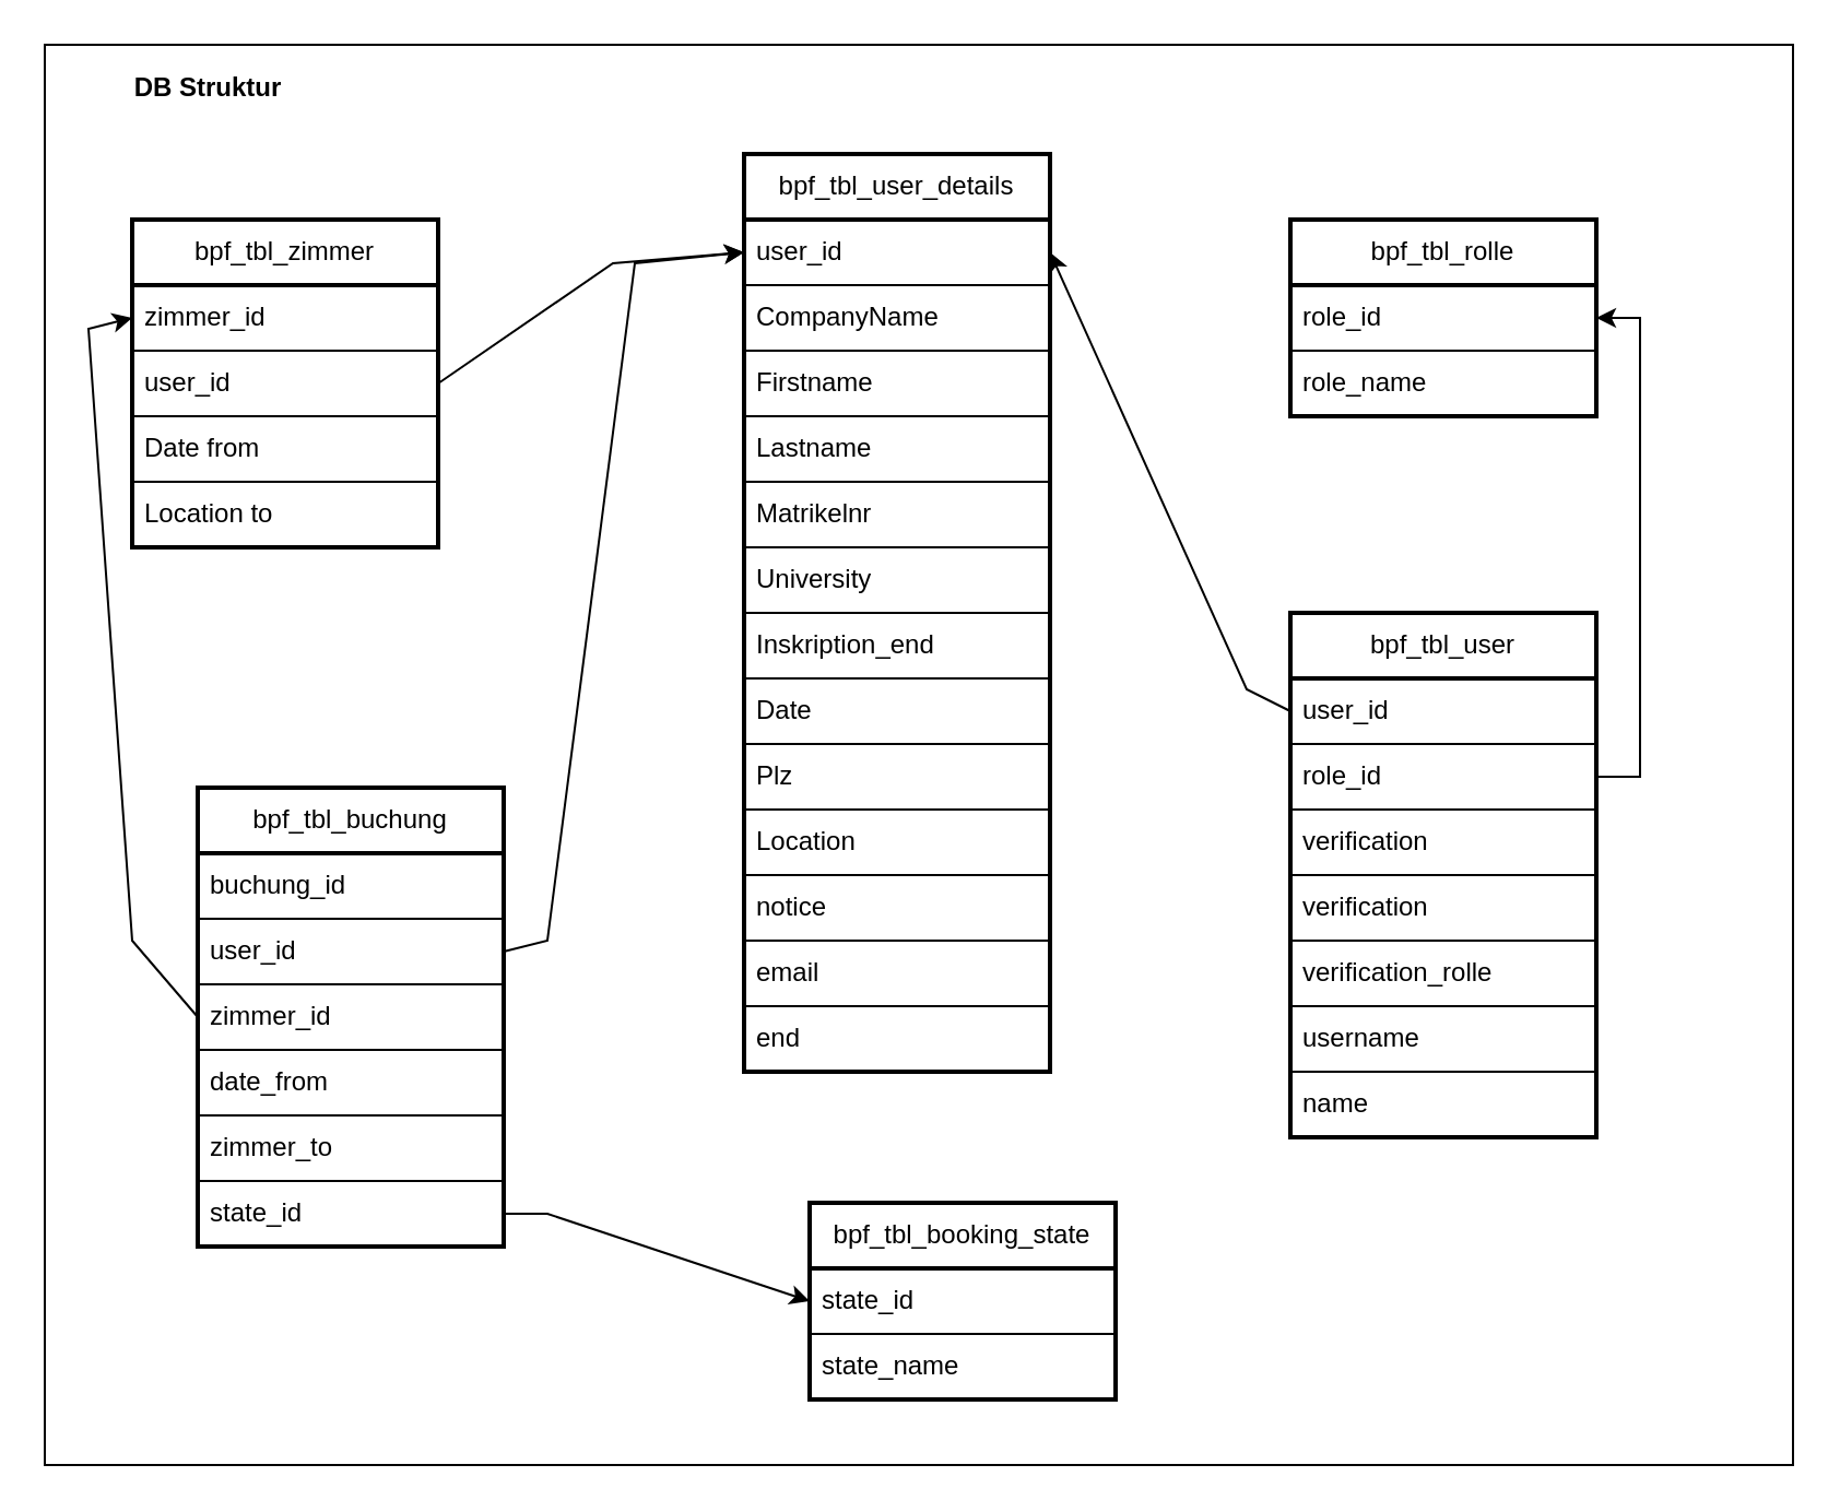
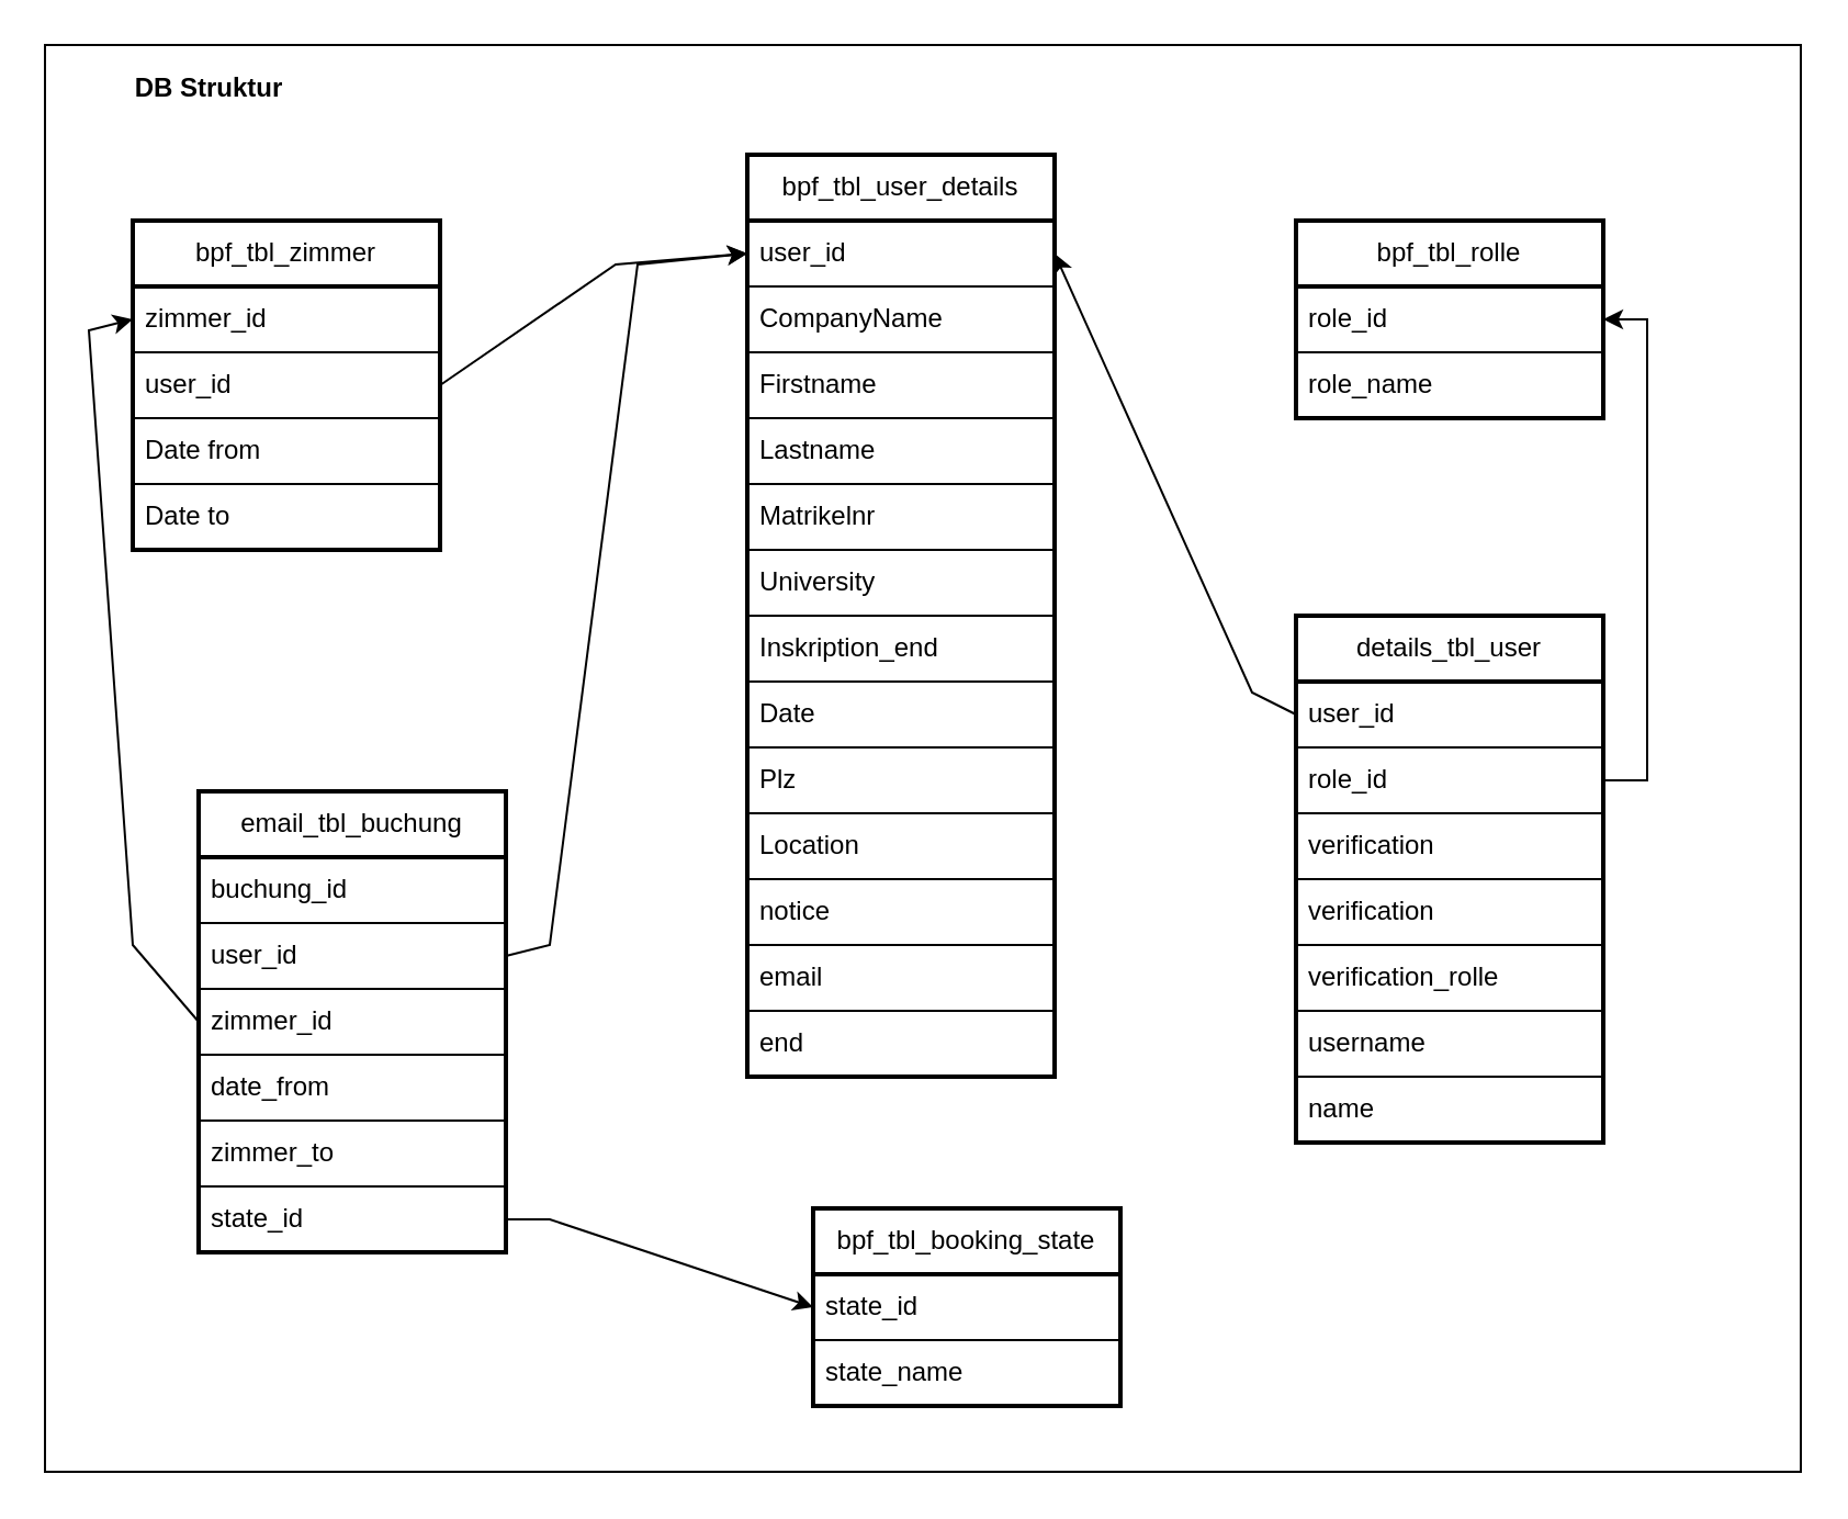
- <mxCell id="7" value="Location to" style="text;strokeColor=none;fillColor=none;align=left;verticalAlign=middle;spacingLeft=4;spacingRight=4;overflow=hidden;points=[[0,0.5],[1,0.5]];portConstraint=eastwest;rotatable=0;whiteSpace=wrap;html=1;" vertex="1" parent="3"><mxGeometry y="120" width="140" height="30" as="geometry" /></mxCell>
+ <mxCell id="7" value="Date to" style="text;strokeColor=none;fillColor=none;align=left;verticalAlign=middle;spacingLeft=4;spacingRight=4;overflow=hidden;points=[[0,0.5],[1,0.5]];portConstraint=eastwest;rotatable=0;whiteSpace=wrap;html=1;" vertex="1" parent="3"><mxGeometry y="120" width="140" height="30" as="geometry" /></mxCell>
- <mxCell id="8" value="bpf_tbl_user" style="swimlane;fontStyle=0;childLayout=stackLayout;horizontal=1;startSize=30;horizontalStack=0;resizeParent=1;resizeParentMax=0;resizeLast=0;collapsible=1;marginBottom=0;whiteSpace=wrap;html=1;strokeWidth=2;" vertex="1" parent="1"><mxGeometry x="590" y="280" width="140" height="240" as="geometry" /></mxCell>
+ <mxCell id="8" value="details_tbl_user" style="swimlane;fontStyle=0;childLayout=stackLayout;horizontal=1;startSize=30;horizontalStack=0;resizeParent=1;resizeParentMax=0;resizeLast=0;collapsible=1;marginBottom=0;whiteSpace=wrap;html=1;strokeWidth=2;" vertex="1" parent="1"><mxGeometry x="590" y="280" width="140" height="240" as="geometry" /></mxCell>
- <mxCell id="16" value="bpf_tbl_buchung" style="swimlane;fontStyle=0;childLayout=stackLayout;horizontal=1;startSize=30;horizontalStack=0;resizeParent=1;resizeParentMax=0;resizeLast=0;collapsible=1;marginBottom=0;whiteSpace=wrap;html=1;strokeWidth=2;" vertex="1" parent="1"><mxGeometry x="90" y="360" width="140" height="210" as="geometry" /></mxCell>
+ <mxCell id="16" value="email_tbl_buchung" style="swimlane;fontStyle=0;childLayout=stackLayout;horizontal=1;startSize=30;horizontalStack=0;resizeParent=1;resizeParentMax=0;resizeLast=0;collapsible=1;marginBottom=0;whiteSpace=wrap;html=1;strokeWidth=2;" vertex="1" parent="1"><mxGeometry x="90" y="360" width="140" height="210" as="geometry" /></mxCell>
